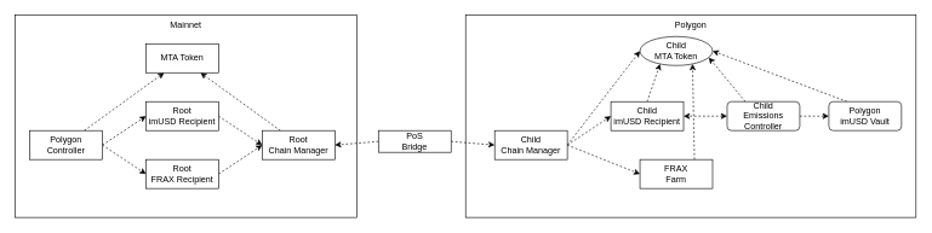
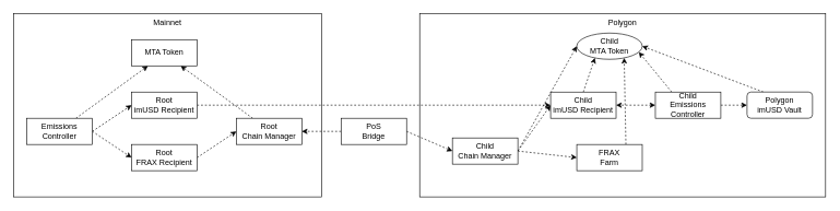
- <mxCell id="30" value="Child&lt;br&gt;Emissions Controller" style="whiteSpace=wrap;html=1;rounded=1;" vertex="1" parent="1"><mxGeometry x="1000" y="140" width="100" height="40" as="geometry" /></mxCell>
+ <mxCell id="30" value="Child&lt;br&gt;Emissions Controller" style="rounded=0;whiteSpace=wrap;html=1;" vertex="1" parent="1"><mxGeometry x="1000" y="140" width="100" height="40" as="geometry" /></mxCell>
- <mxCell id="17" style="edgeStyle=none;rounded=0;orthogonalLoop=1;jettySize=auto;html=1;exitX=1;exitY=0.5;exitDx=0;exitDy=0;dashed=1;entryX=0;entryY=0.5;entryDx=0;entryDy=0;" parent="1" source="18" target="16" edge="1"><mxGeometry relative="1" as="geometry"><mxPoint x="320" y="200" as="targetPoint" /></mxGeometry></mxCell>
+ <mxCell id="17" style="edgeStyle=none;rounded=0;orthogonalLoop=1;jettySize=auto;html=1;exitX=1;exitY=0.5;exitDx=0;exitDy=0;dashed=1;" parent="1" source="18" target="10" edge="1"><mxGeometry relative="1" as="geometry"><mxPoint x="320" y="200" as="targetPoint" /></mxGeometry></mxCell>
- <mxCell id="14" value="PoS&lt;br&gt;Bridge" style="rounded=0;whiteSpace=wrap;html=1;" parent="1" vertex="1"><mxGeometry x="520" y="180" width="100" height="30" as="geometry" /></mxCell>
+ <mxCell id="14" value="PoS&lt;br&gt;Bridge" style="rounded=0;whiteSpace=wrap;html=1;" parent="1" vertex="1"><mxGeometry x="520" y="180" width="100" height="40" as="geometry" /></mxCell>
- <mxCell id="24" value="Polygon&lt;br&gt;Controller" style="rounded=0;whiteSpace=wrap;html=1;" parent="1" vertex="1"><mxGeometry x="40" y="180" width="100" height="40" as="geometry" /></mxCell>
+ <mxCell id="24" value="Emissions&lt;br&gt;Controller" style="rounded=0;whiteSpace=wrap;html=1;" parent="1" vertex="1"><mxGeometry x="40" y="180" width="100" height="40" as="geometry" /></mxCell>
- <mxCell id="8" value="Child&lt;br&gt;Chain Manager" style="rounded=0;whiteSpace=wrap;html=1;" parent="1" vertex="1"><mxGeometry x="680" y="180" width="100" height="40" as="geometry" /></mxCell>
+ <mxCell id="8" value="Child&lt;br&gt;Chain Manager" style="rounded=0;whiteSpace=wrap;html=1;" parent="1" vertex="1"><mxGeometry x="690" y="210" width="100" height="40" as="geometry" /></mxCell>
